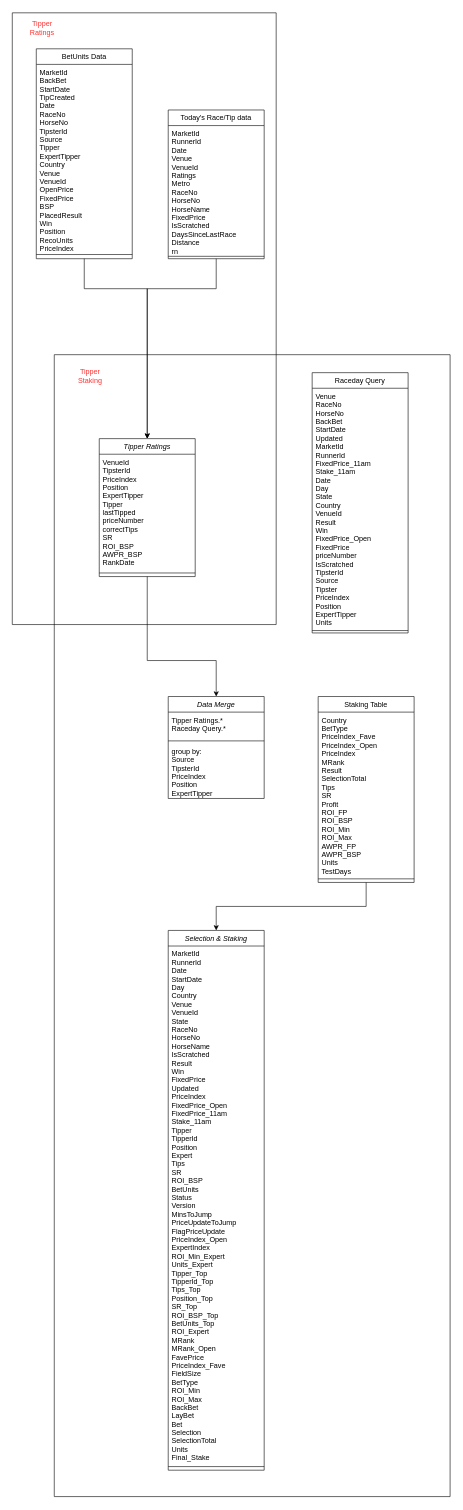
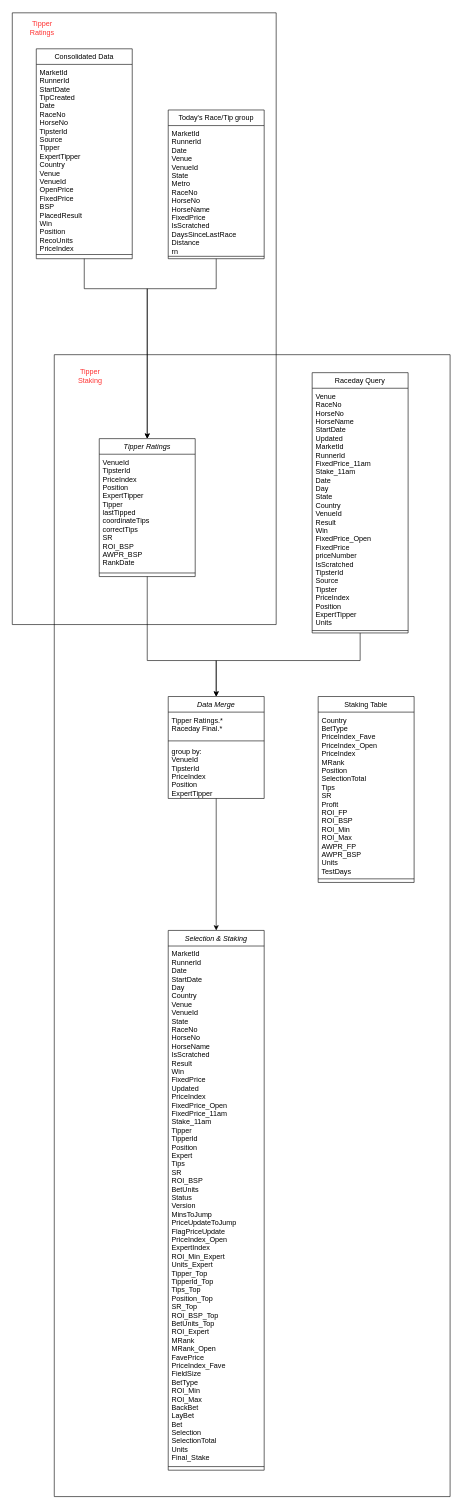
- <mxCell id="9" value="BetUnits Data" style="swimlane;fontStyle=0;align=center;verticalAlign=top;childLayout=stackLayout;horizontal=1;startSize=26;horizontalStack=0;resizeParent=1;resizeLast=0;collapsible=1;marginBottom=0;rounded=0;shadow=0;strokeWidth=1;" parent="7" vertex="1"><mxGeometry x="40" y="60" width="160" height="350" as="geometry"><mxRectangle x="130" y="380" width="160" height="26" as="alternateBounds" /></mxGeometry></mxCell>
+ <mxCell id="9" value="Consolidated Data" style="swimlane;fontStyle=0;align=center;verticalAlign=top;childLayout=stackLayout;horizontal=1;startSize=26;horizontalStack=0;resizeParent=1;resizeLast=0;collapsible=1;marginBottom=0;rounded=0;shadow=0;strokeWidth=1;" parent="7" vertex="1"><mxGeometry x="40" y="60" width="160" height="350" as="geometry"><mxRectangle x="130" y="380" width="160" height="26" as="alternateBounds" /></mxGeometry></mxCell>
- <mxCell id="10" value="MarketId&#10;BackBet&#10;StartDate&#10;TipCreated&#10;Date&#10;RaceNo&#10;HorseNo&#10;TipsterId&#10;Source&#10;Tipper&#10;ExpertTipper&#10;Country&#10;Venue&#10;VenueId&#10;OpenPrice&#10;FixedPrice&#10;BSP&#10;PlacedResult&#10;Win&#10;Position&#10;RecoUnits&#10;PriceIndex" style="text;align=left;verticalAlign=top;spacingLeft=4;spacingRight=4;overflow=hidden;rotatable=0;points=[[0,0.5],[1,0.5]];portConstraint=eastwest;spacingTop=0;spacing=2;spacingBottom=4;" parent="9" vertex="1"><mxGeometry y="26" width="160" height="314" as="geometry" /></mxCell>
+ <mxCell id="10" value="MarketId&#10;RunnerId&#10;StartDate&#10;TipCreated&#10;Date&#10;RaceNo&#10;HorseNo&#10;TipsterId&#10;Source&#10;Tipper&#10;ExpertTipper&#10;Country&#10;Venue&#10;VenueId&#10;OpenPrice&#10;FixedPrice&#10;BSP&#10;PlacedResult&#10;Win&#10;Position&#10;RecoUnits&#10;PriceIndex" style="text;align=left;verticalAlign=top;spacingLeft=4;spacingRight=4;overflow=hidden;rotatable=0;points=[[0,0.5],[1,0.5]];portConstraint=eastwest;spacingTop=0;spacing=2;spacingBottom=4;" parent="9" vertex="1"><mxGeometry y="26" width="160" height="314" as="geometry" /></mxCell>
- <mxCell id="3" value="Today's Race/Tip data" style="swimlane;fontStyle=0;align=center;verticalAlign=top;childLayout=stackLayout;horizontal=1;startSize=26;horizontalStack=0;resizeParent=1;resizeLast=0;collapsible=1;marginBottom=0;rounded=0;shadow=0;strokeWidth=1;" parent="1" vertex="1"><mxGeometry x="280" y="182" width="160" height="248" as="geometry"><mxRectangle x="340" y="380" width="170" height="26" as="alternateBounds" /></mxGeometry></mxCell>
+ <mxCell id="3" value="Today's Race/Tip group" style="swimlane;fontStyle=0;align=center;verticalAlign=top;childLayout=stackLayout;horizontal=1;startSize=26;horizontalStack=0;resizeParent=1;resizeLast=0;collapsible=1;marginBottom=0;rounded=0;shadow=0;strokeWidth=1;" parent="1" vertex="1"><mxGeometry x="280" y="182" width="160" height="248" as="geometry"><mxRectangle x="340" y="380" width="170" height="26" as="alternateBounds" /></mxGeometry></mxCell>
- <mxCell id="4" value="MarketId&#10;RunnerId&#10;Date&#10;Venue&#10;VenueId&#10;Ratings&#10;Metro&#10;RaceNo&#10;HorseNo&#10;HorseName&#10;FixedPrice&#10;IsScratched&#10;DaysSinceLastRace&#10;Distance&#10;rn" style="text;align=left;verticalAlign=top;spacingLeft=4;spacingRight=4;overflow=hidden;rotatable=0;points=[[0,0.5],[1,0.5]];portConstraint=eastwest;" parent="3" vertex="1"><mxGeometry y="26" width="160" height="214" as="geometry" /></mxCell>
+ <mxCell id="4" value="MarketId&#10;RunnerId&#10;Date&#10;Venue&#10;VenueId&#10;State&#10;Metro&#10;RaceNo&#10;HorseNo&#10;HorseName&#10;FixedPrice&#10;IsScratched&#10;DaysSinceLastRace&#10;Distance&#10;rn" style="text;align=left;verticalAlign=top;spacingLeft=4;spacingRight=4;overflow=hidden;rotatable=0;points=[[0,0.5],[1,0.5]];portConstraint=eastwest;" parent="3" vertex="1"><mxGeometry y="26" width="160" height="214" as="geometry" /></mxCell>
- <mxCell id="32" value="Venue&#10;RaceNo&#10;HorseNo&#10;BackBet&#10;StartDate&#10;Updated&#10;MarketId&#10;RunnerId&#10;FixedPrice_11am&#10;Stake_11am&#10;Date&#10;Day&#10;State&#10;Country&#10;VenueId&#10;Result&#10;Win&#10;FixedPrice_Open&#10;FixedPrice&#10;priceNumber&#10;IsScratched&#10;TipsterId&#10;Source&#10;Tipster&#10;PriceIndex&#10;Position&#10;ExpertTipper&#10;Units" style="text;align=left;verticalAlign=top;spacingLeft=4;spacingRight=4;overflow=hidden;rotatable=0;points=[[0,0.5],[1,0.5]];portConstraint=eastwest;" vertex="1" parent="31"><mxGeometry y="26" width="160" height="400" as="geometry" /></mxCell>
+ <mxCell id="32" value="Venue&#10;RaceNo&#10;HorseNo&#10;HorseName&#10;StartDate&#10;Updated&#10;MarketId&#10;RunnerId&#10;FixedPrice_11am&#10;Stake_11am&#10;Date&#10;Day&#10;State&#10;Country&#10;VenueId&#10;Result&#10;Win&#10;FixedPrice_Open&#10;FixedPrice&#10;priceNumber&#10;IsScratched&#10;TipsterId&#10;Source&#10;Tipster&#10;PriceIndex&#10;Position&#10;ExpertTipper&#10;Units" style="text;align=left;verticalAlign=top;spacingLeft=4;spacingRight=4;overflow=hidden;rotatable=0;points=[[0,0.5],[1,0.5]];portConstraint=eastwest;" vertex="1" parent="31"><mxGeometry y="26" width="160" height="400" as="geometry" /></mxCell>
- <mxCell id="14" value="VenueId&#10;TipsterId&#10;PriceIndex&#10;Position&#10;ExpertTipper&#10;Tipper&#10;lastTipped&#10;priceNumber&#10;correctTips&#10;SR&#10;ROI_BSP&#10;AWPR_BSP&#10;RankDate" style="text;align=left;verticalAlign=top;spacingLeft=4;spacingRight=4;overflow=hidden;rotatable=0;points=[[0,0.5],[1,0.5]];portConstraint=eastwest;" parent="13" vertex="1"><mxGeometry y="26" width="160" height="194" as="geometry" /></mxCell>
+ <mxCell id="14" value="VenueId&#10;TipsterId&#10;PriceIndex&#10;Position&#10;ExpertTipper&#10;Tipper&#10;lastTipped&#10;coordinateTips&#10;correctTips&#10;SR&#10;ROI_BSP&#10;AWPR_BSP&#10;RankDate" style="text;align=left;verticalAlign=top;spacingLeft=4;spacingRight=4;overflow=hidden;rotatable=0;points=[[0,0.5],[1,0.5]];portConstraint=eastwest;" parent="13" vertex="1"><mxGeometry y="26" width="160" height="194" as="geometry" /></mxCell>
+ <mxCell id="30" style="edgeStyle=orthogonalEdgeStyle;rounded=0;orthogonalLoop=1;jettySize=auto;html=1;entryX=0.5;entryY=0;entryDx=0;entryDy=0;fontColor=#FF3333;" edge="1" parent="1" source="31" target="19"><mxGeometry relative="1" as="geometry"><Array as="points"><mxPoint x="600" y="1100" /><mxPoint x="360" y="1100" /></Array></mxGeometry></mxCell>
- <mxCell id="20" value="Tipper Ratings.*&#10;Raceday Query.*" style="text;align=left;verticalAlign=top;spacingLeft=4;spacingRight=4;overflow=hidden;rotatable=0;points=[[0,0.5],[1,0.5]];portConstraint=eastwest;" vertex="1" parent="19"><mxGeometry y="26" width="160" height="44" as="geometry" /></mxCell>
+ <mxCell id="20" value="Tipper Ratings.*&#10;Raceday Final.*" style="text;align=left;verticalAlign=top;spacingLeft=4;spacingRight=4;overflow=hidden;rotatable=0;points=[[0,0.5],[1,0.5]];portConstraint=eastwest;" vertex="1" parent="19"><mxGeometry y="26" width="160" height="44" as="geometry" /></mxCell>
- <mxCell id="28" value="Country&#10;BetType&#10;PriceIndex_Fave&#10;PriceIndex_Open&#10;PriceIndex&#10;MRank&#10;Result&#10;SelectionTotal&#10;Tips&#10;SR&#10;Profit&#10;ROI_FP&#10;ROI_BSP&#10;ROI_Min&#10;ROI_Max&#10;AWPR_FP&#10;AWPR_BSP&#10;Units&#10;TestDays" style="text;align=left;verticalAlign=top;spacingLeft=4;spacingRight=4;overflow=hidden;rotatable=0;points=[[0,0.5],[1,0.5]];portConstraint=eastwest;" parent="27" vertex="1"><mxGeometry y="26" width="160" height="274" as="geometry" /></mxCell>
+ <mxCell id="28" value="Country&#10;BetType&#10;PriceIndex_Fave&#10;PriceIndex_Open&#10;PriceIndex&#10;MRank&#10;Position&#10;SelectionTotal&#10;Tips&#10;SR&#10;Profit&#10;ROI_FP&#10;ROI_BSP&#10;ROI_Min&#10;ROI_Max&#10;AWPR_FP&#10;AWPR_BSP&#10;Units&#10;TestDays" style="text;align=left;verticalAlign=top;spacingLeft=4;spacingRight=4;overflow=hidden;rotatable=0;points=[[0,0.5],[1,0.5]];portConstraint=eastwest;" parent="27" vertex="1"><mxGeometry y="26" width="160" height="274" as="geometry" /></mxCell>
- <mxCell id="22" value="group by:&#10;Source&#10;TipsterId&#10;PriceIndex&#10;Position&#10;ExpertTipper&#10;" style="text;align=left;verticalAlign=top;spacingLeft=4;spacingRight=4;overflow=hidden;rotatable=0;points=[[0,0.5],[1,0.5]];portConstraint=eastwest;" vertex="1" parent="19"><mxGeometry y="78" width="160" height="92" as="geometry" /></mxCell>
+ <mxCell id="22" value="group by:&#10;VenueId&#10;TipsterId&#10;PriceIndex&#10;Position&#10;ExpertTipper&#10;" style="text;align=left;verticalAlign=top;spacingLeft=4;spacingRight=4;overflow=hidden;rotatable=0;points=[[0,0.5],[1,0.5]];portConstraint=eastwest;" vertex="1" parent="19"><mxGeometry y="78" width="160" height="92" as="geometry" /></mxCell>
+ <mxCell id="26" style="edgeStyle=orthogonalEdgeStyle;rounded=0;orthogonalLoop=1;jettySize=auto;html=1;entryX=0.5;entryY=0;entryDx=0;entryDy=0;fontColor=#FF3333;" edge="1" parent="17" source="19" target="23"><mxGeometry relative="1" as="geometry" /></mxCell>
- <mxCell id="6" style="edgeStyle=orthogonalEdgeStyle;rounded=0;orthogonalLoop=1;jettySize=auto;html=1;entryX=0.5;entryY=0;entryDx=0;entryDy=0;fontColor=#FF3333;exitX=0.5;exitY=1;exitDx=0;exitDy=0;" edge="1" parent="1" source="27" target="23"><mxGeometry relative="1" as="geometry"><mxPoint x="612.08" y="1493.012" as="sourcePoint" /></mxGeometry></mxCell>
